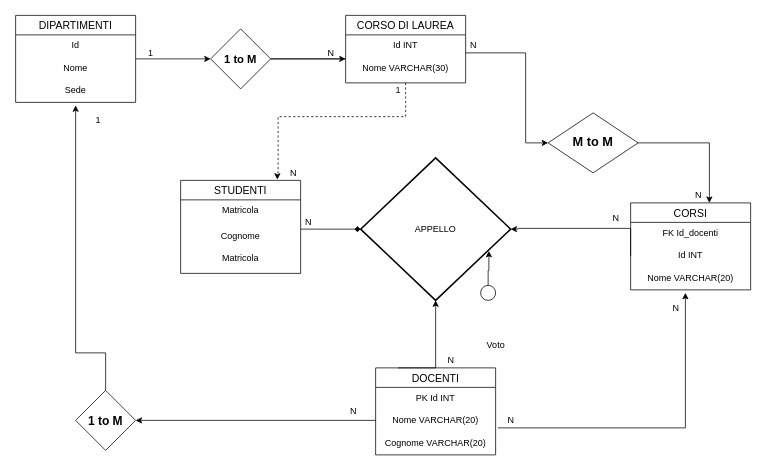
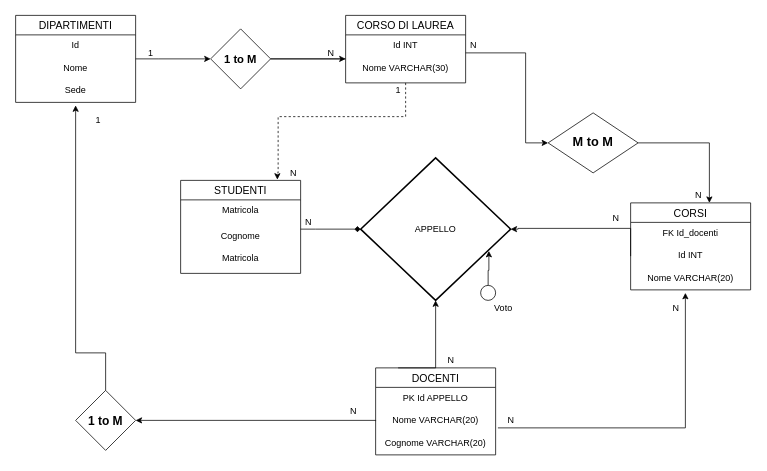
- <mxCell id="52" value="Voto" style="text;html=1;align=center;verticalAlign=middle;resizable=0;points=[];autosize=1;strokeColor=none;" vertex="1" parent="1"><mxGeometry x="640" y="450" width="40" height="20" as="geometry" /></mxCell>
+ <mxCell id="52" value="Voto" style="text;html=1;align=center;verticalAlign=middle;resizable=0;points=[];autosize=1;strokeColor=none;" vertex="1" parent="1"><mxGeometry x="650" y="400" width="40" height="20" as="geometry" /></mxCell>
- <mxCell id="29" value="PK Id INT" style="text;strokeColor=none;fillColor=none;spacingLeft=4;spacingRight=4;overflow=hidden;rotatable=0;points=[[0,0.5],[1,0.5]];portConstraint=eastwest;fontSize=12;align=center;" vertex="1" parent="28"><mxGeometry y="26" width="160" height="30" as="geometry" /></mxCell>
+ <mxCell id="29" value="PK Id APPELLO" style="text;strokeColor=none;fillColor=none;spacingLeft=4;spacingRight=4;overflow=hidden;rotatable=0;points=[[0,0.5],[1,0.5]];portConstraint=eastwest;fontSize=12;align=center;" vertex="1" parent="28"><mxGeometry y="26" width="160" height="30" as="geometry" /></mxCell>
